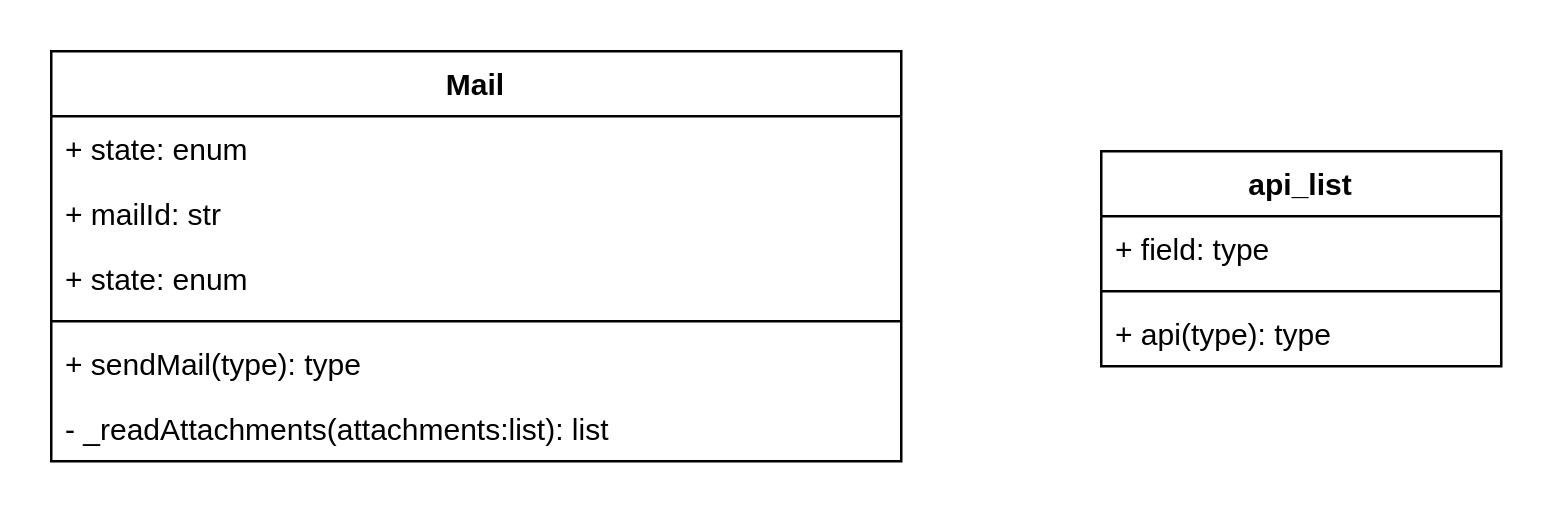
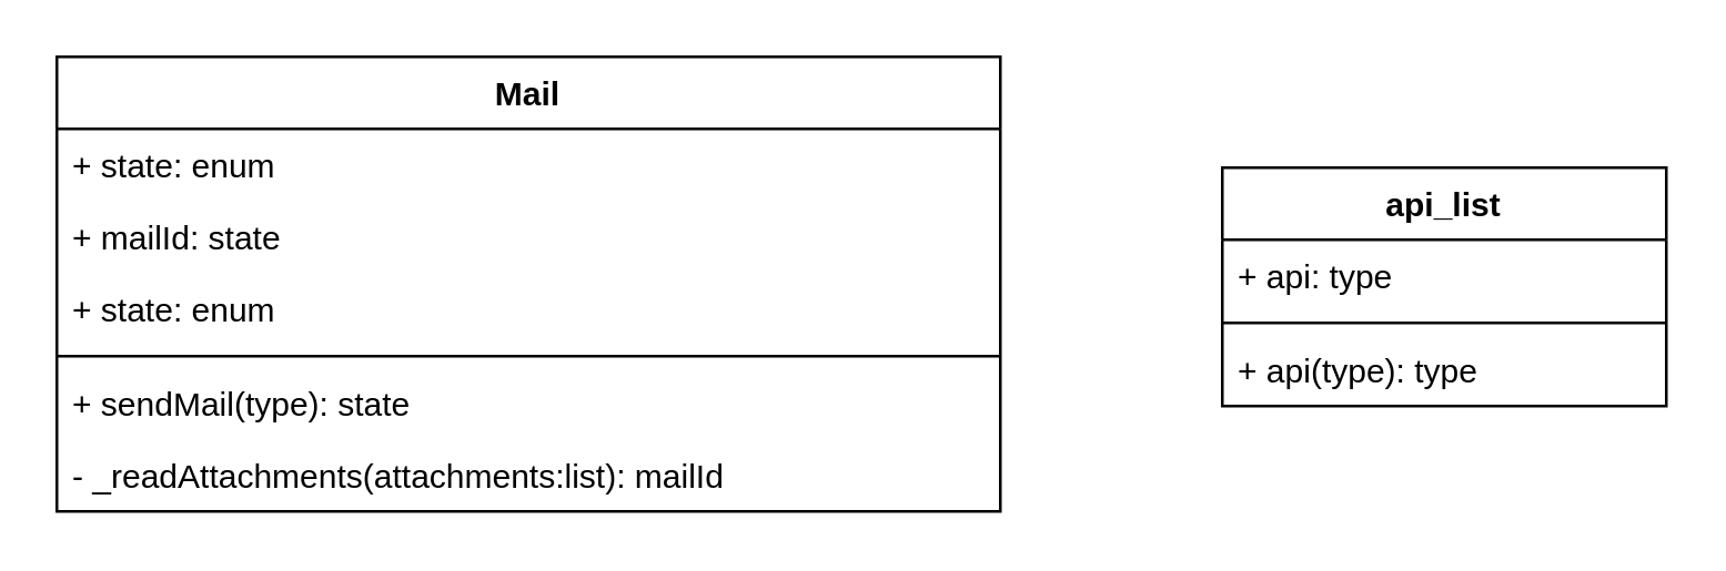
- <mxCell id="8" value="+ mailId: str" style="text;strokeColor=none;fillColor=none;align=left;verticalAlign=top;spacingLeft=4;spacingRight=4;overflow=hidden;rotatable=0;points=[[0,0.5],[1,0.5]];portConstraint=eastwest;" vertex="1" parent="6"><mxGeometry y="52" width="340" height="26" as="geometry" /></mxCell>
+ <mxCell id="8" value="+ mailId: state" style="text;strokeColor=none;fillColor=none;align=left;verticalAlign=top;spacingLeft=4;spacingRight=4;overflow=hidden;rotatable=0;points=[[0,0.5],[1,0.5]];portConstraint=eastwest;" vertex="1" parent="6"><mxGeometry y="52" width="340" height="26" as="geometry" /></mxCell>
- <mxCell id="3" value="+ field: type" style="text;strokeColor=none;fillColor=none;align=left;verticalAlign=top;spacingLeft=4;spacingRight=4;overflow=hidden;rotatable=0;points=[[0,0.5],[1,0.5]];portConstraint=eastwest;" vertex="1" parent="2"><mxGeometry y="26" width="160" height="26" as="geometry" /></mxCell>
+ <mxCell id="3" value="+ api: type" style="text;strokeColor=none;fillColor=none;align=left;verticalAlign=top;spacingLeft=4;spacingRight=4;overflow=hidden;rotatable=0;points=[[0,0.5],[1,0.5]];portConstraint=eastwest;" vertex="1" parent="2"><mxGeometry y="26" width="160" height="26" as="geometry" /></mxCell>
- <mxCell id="11" value="+ sendMail(type): type" style="text;strokeColor=none;fillColor=none;align=left;verticalAlign=top;spacingLeft=4;spacingRight=4;overflow=hidden;rotatable=0;points=[[0,0.5],[1,0.5]];portConstraint=eastwest;" vertex="1" parent="6"><mxGeometry y="112" width="340" height="26" as="geometry" /></mxCell>
+ <mxCell id="11" value="+ sendMail(type): state" style="text;strokeColor=none;fillColor=none;align=left;verticalAlign=top;spacingLeft=4;spacingRight=4;overflow=hidden;rotatable=0;points=[[0,0.5],[1,0.5]];portConstraint=eastwest;" vertex="1" parent="6"><mxGeometry y="112" width="340" height="26" as="geometry" /></mxCell>
- <mxCell id="12" value="- _readAttachments(attachments:list): list" style="text;strokeColor=none;fillColor=none;align=left;verticalAlign=top;spacingLeft=4;spacingRight=4;overflow=hidden;rotatable=0;points=[[0,0.5],[1,0.5]];portConstraint=eastwest;" vertex="1" parent="6"><mxGeometry y="138" width="340" height="26" as="geometry" /></mxCell>
+ <mxCell id="12" value="- _readAttachments(attachments:list): mailId" style="text;strokeColor=none;fillColor=none;align=left;verticalAlign=top;spacingLeft=4;spacingRight=4;overflow=hidden;rotatable=0;points=[[0,0.5],[1,0.5]];portConstraint=eastwest;" vertex="1" parent="6"><mxGeometry y="138" width="340" height="26" as="geometry" /></mxCell>
